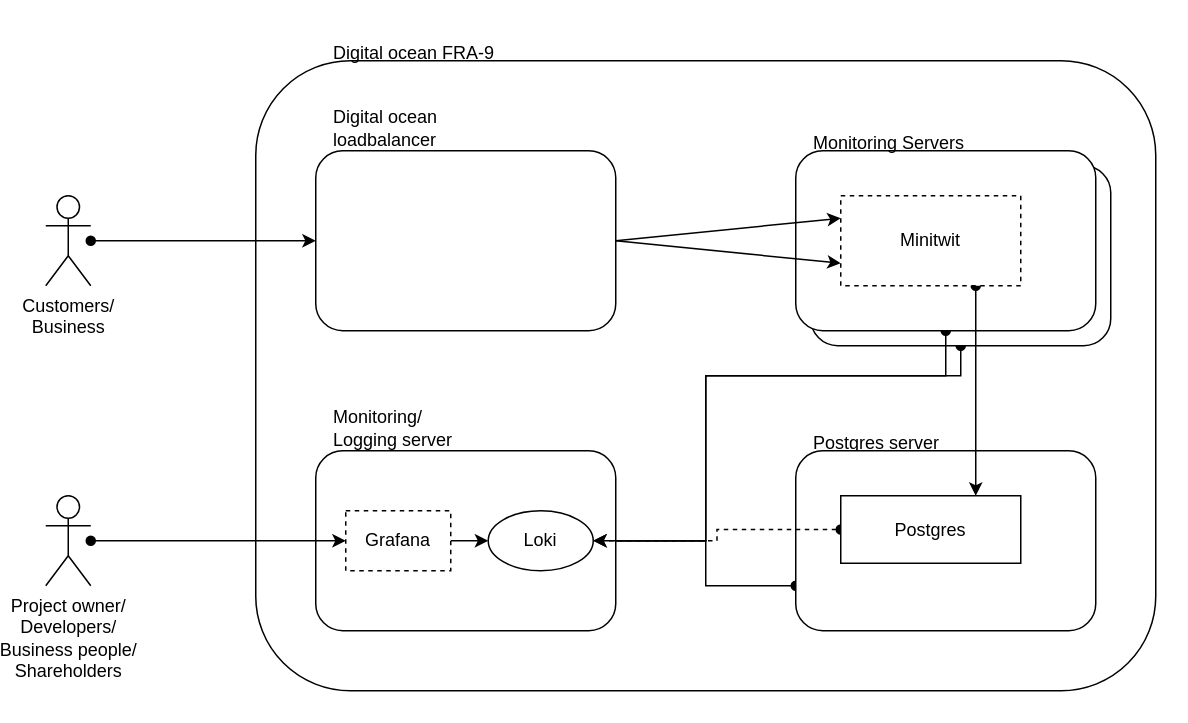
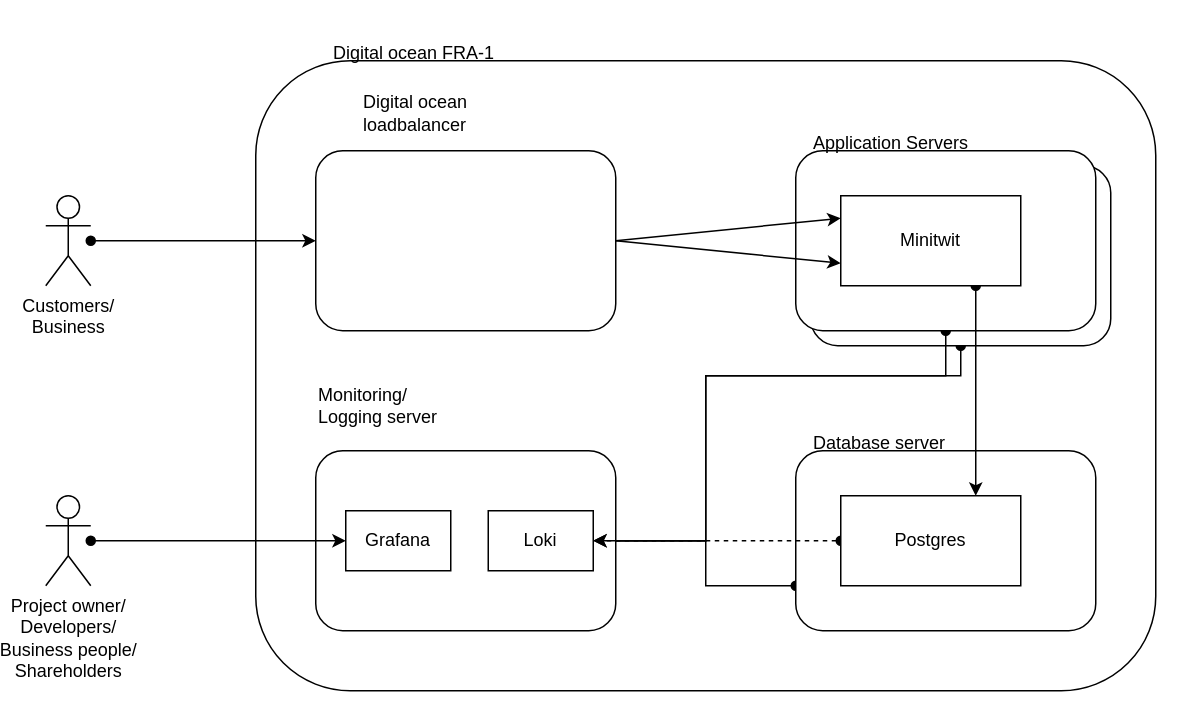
- <mxCell id="28" value="Digital ocean FRA-9" style="text;html=1;strokeColor=none;fillColor=none;align=left;verticalAlign=middle;whiteSpace=wrap;rounded=0;" vertex="1" parent="1"><mxGeometry x="210" y="20" width="110" height="30" as="geometry" /></mxCell>
+ <mxCell id="28" value="Digital ocean FRA-1" style="text;html=1;strokeColor=none;fillColor=none;align=left;verticalAlign=middle;whiteSpace=wrap;rounded=0;" vertex="1" parent="1"><mxGeometry x="210" y="20" width="110" height="30" as="geometry" /></mxCell>
- <mxCell id="10" value="Digital ocean loadbalancer" style="text;html=1;strokeColor=none;fillColor=none;align=left;verticalAlign=middle;whiteSpace=wrap;rounded=0;" vertex="1" parent="1"><mxGeometry x="210" y="70" width="110" height="30" as="geometry" /></mxCell>
+ <mxCell id="10" value="Digital ocean loadbalancer" style="text;html=1;strokeColor=none;fillColor=none;align=left;verticalAlign=middle;whiteSpace=wrap;rounded=0;" vertex="1" parent="1"><mxGeometry x="230" y="60" width="110" height="30" as="geometry" /></mxCell>
- <mxCell id="7" value="Monitoring Servers" style="text;html=1;strokeColor=none;fillColor=none;align=left;verticalAlign=middle;whiteSpace=wrap;rounded=0;" vertex="1" parent="1"><mxGeometry x="530" y="80" width="110" height="30" as="geometry" /></mxCell>
+ <mxCell id="7" value="Application Servers" style="text;html=1;strokeColor=none;fillColor=none;align=left;verticalAlign=middle;whiteSpace=wrap;rounded=0;" vertex="1" parent="1"><mxGeometry x="530" y="80" width="110" height="30" as="geometry" /></mxCell>
- <mxCell id="25" value="Minitwit" style="rounded=0;whiteSpace=wrap;html=1;dashed=1;" vertex="1" parent="1"><mxGeometry x="550" y="130" width="120" height="60" as="geometry" /></mxCell>
+ <mxCell id="25" value="Minitwit" style="rounded=0;whiteSpace=wrap;html=1;" vertex="1" parent="1"><mxGeometry x="550" y="130" width="120" height="60" as="geometry" /></mxCell>
- <mxCell id="19" value="Monitoring/&lt;br&gt;Logging server" style="text;html=1;strokeColor=none;fillColor=none;align=left;verticalAlign=middle;whiteSpace=wrap;rounded=0;" vertex="1" parent="1"><mxGeometry x="210" y="270" width="110" height="30" as="geometry" /></mxCell>
+ <mxCell id="19" value="Monitoring/&lt;br&gt;Logging server" style="text;html=1;strokeColor=none;fillColor=none;align=left;verticalAlign=middle;whiteSpace=wrap;rounded=0;" vertex="1" parent="1"><mxGeometry x="200" y="255" width="110" height="30" as="geometry" /></mxCell>
- <mxCell id="14" value="Postgres server" style="text;html=1;strokeColor=none;fillColor=none;align=left;verticalAlign=middle;whiteSpace=wrap;rounded=0;" vertex="1" parent="1"><mxGeometry x="530" y="280" width="110" height="30" as="geometry" /></mxCell>
+ <mxCell id="14" value="Database server" style="text;html=1;strokeColor=none;fillColor=none;align=left;verticalAlign=middle;whiteSpace=wrap;rounded=0;" vertex="1" parent="1"><mxGeometry x="530" y="280" width="110" height="30" as="geometry" /></mxCell>
- <mxCell id="18" value="Postgres" style="rounded=0;whiteSpace=wrap;html=1;" vertex="1" parent="1"><mxGeometry x="550" y="330" width="120" height="45" as="geometry" /></mxCell>
+ <mxCell id="18" value="Postgres" style="rounded=0;whiteSpace=wrap;html=1;" vertex="1" parent="1"><mxGeometry x="550" y="330" width="120" height="60" as="geometry" /></mxCell>
- <mxCell id="21" value="Grafana" style="rounded=0;whiteSpace=wrap;html=1;dashed=1;" vertex="1" parent="1"><mxGeometry x="220" y="340" width="70" height="40" as="geometry" /></mxCell>
+ <mxCell id="21" value="Grafana" style="rounded=0;whiteSpace=wrap;html=1;" vertex="1" parent="1"><mxGeometry x="220" y="340" width="70" height="40" as="geometry" /></mxCell>
- <mxCell id="20" style="edgeStyle=none;rounded=0;orthogonalLoop=1;jettySize=auto;html=1;exitX=1;exitY=0.5;exitDx=0;exitDy=0;entryX=0;entryY=0.5;entryDx=0;entryDy=0;" edge="1" parent="1" source="21" target="22"><mxGeometry relative="1" as="geometry" /></mxCell>
- <mxCell id="22" value="Loki" style="ellipse;whiteSpace=wrap;html=1;" vertex="1" parent="1"><mxGeometry x="315" y="340" width="70" height="40" as="geometry" /></mxCell>
+ <mxCell id="22" value="Loki" style="rounded=0;whiteSpace=wrap;html=1;" vertex="1" parent="1"><mxGeometry x="315" y="340" width="70" height="40" as="geometry" /></mxCell>
